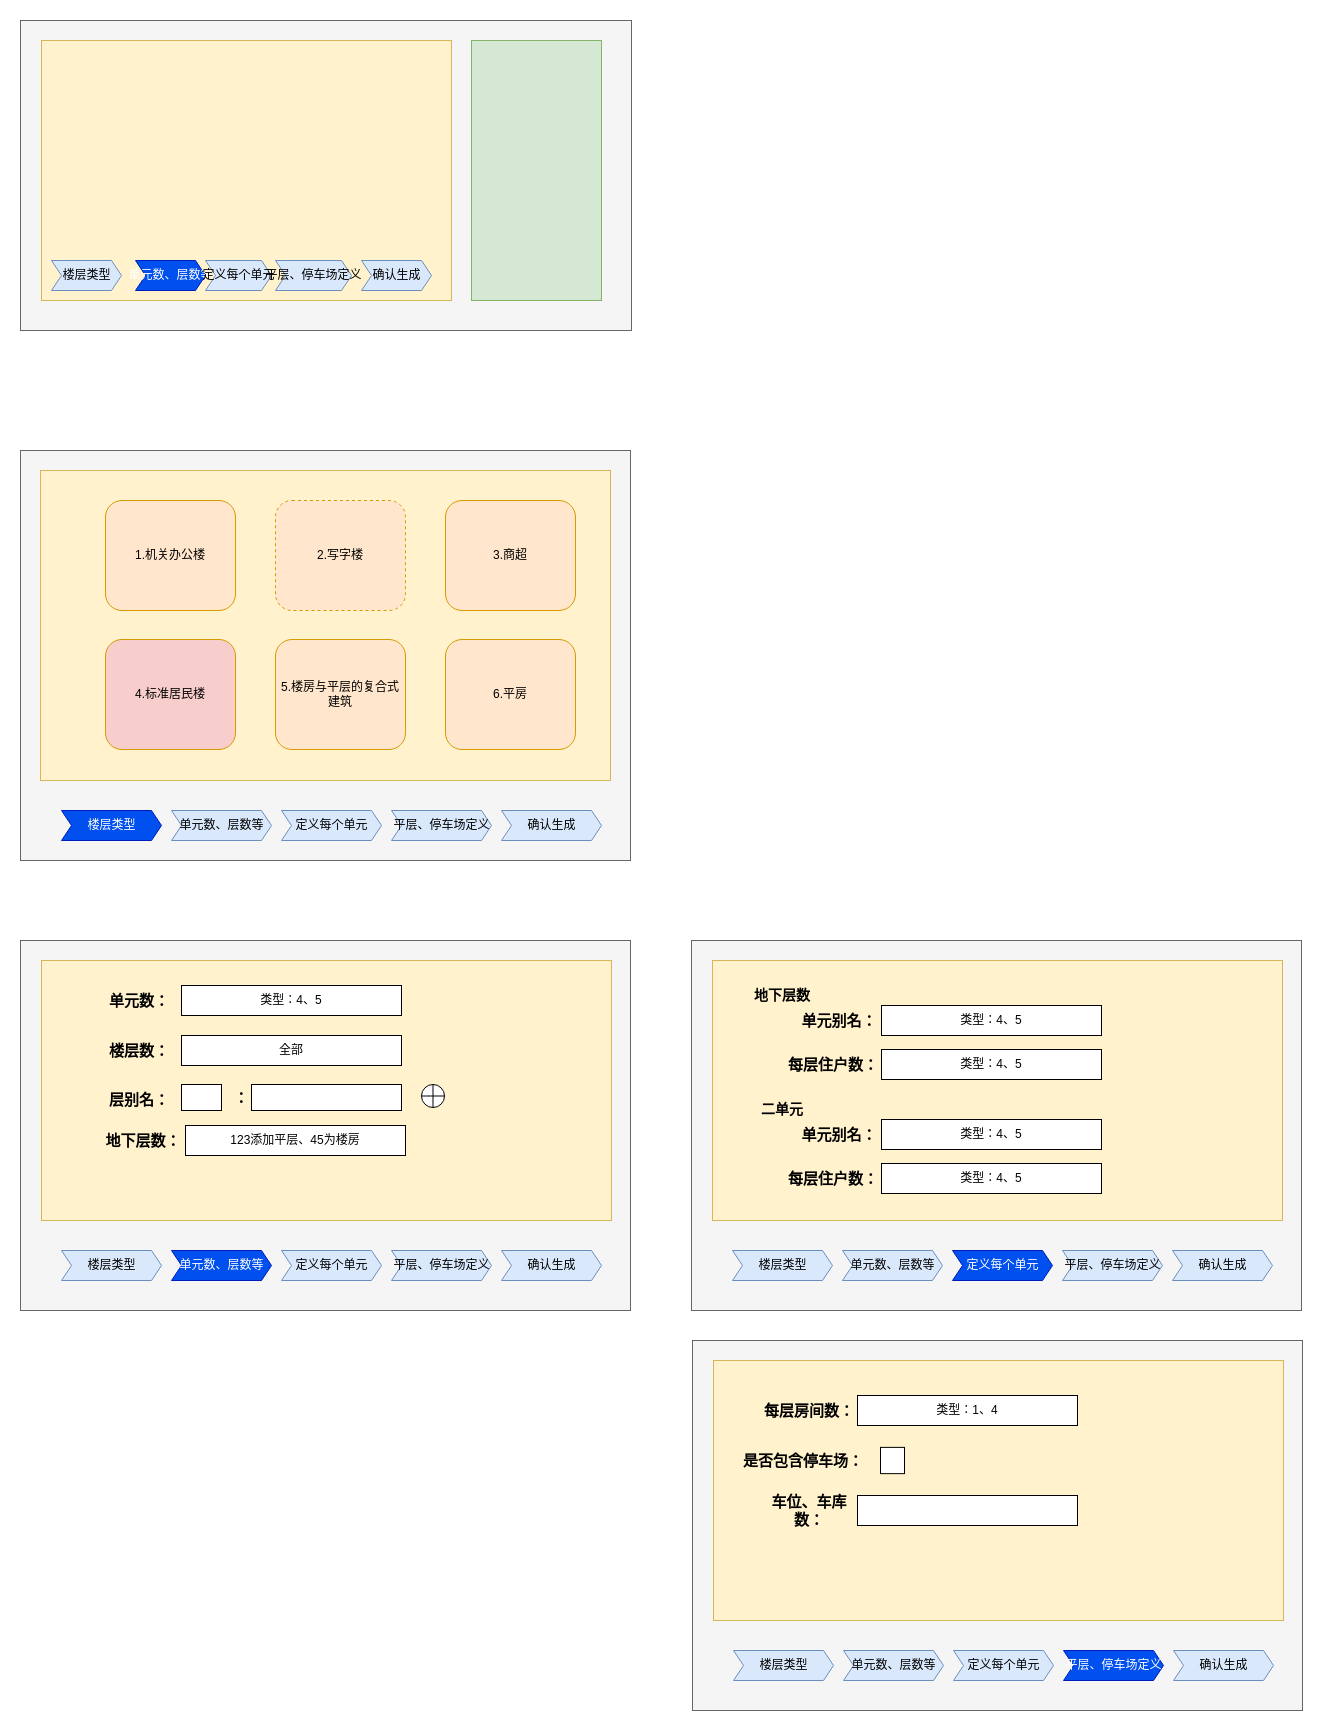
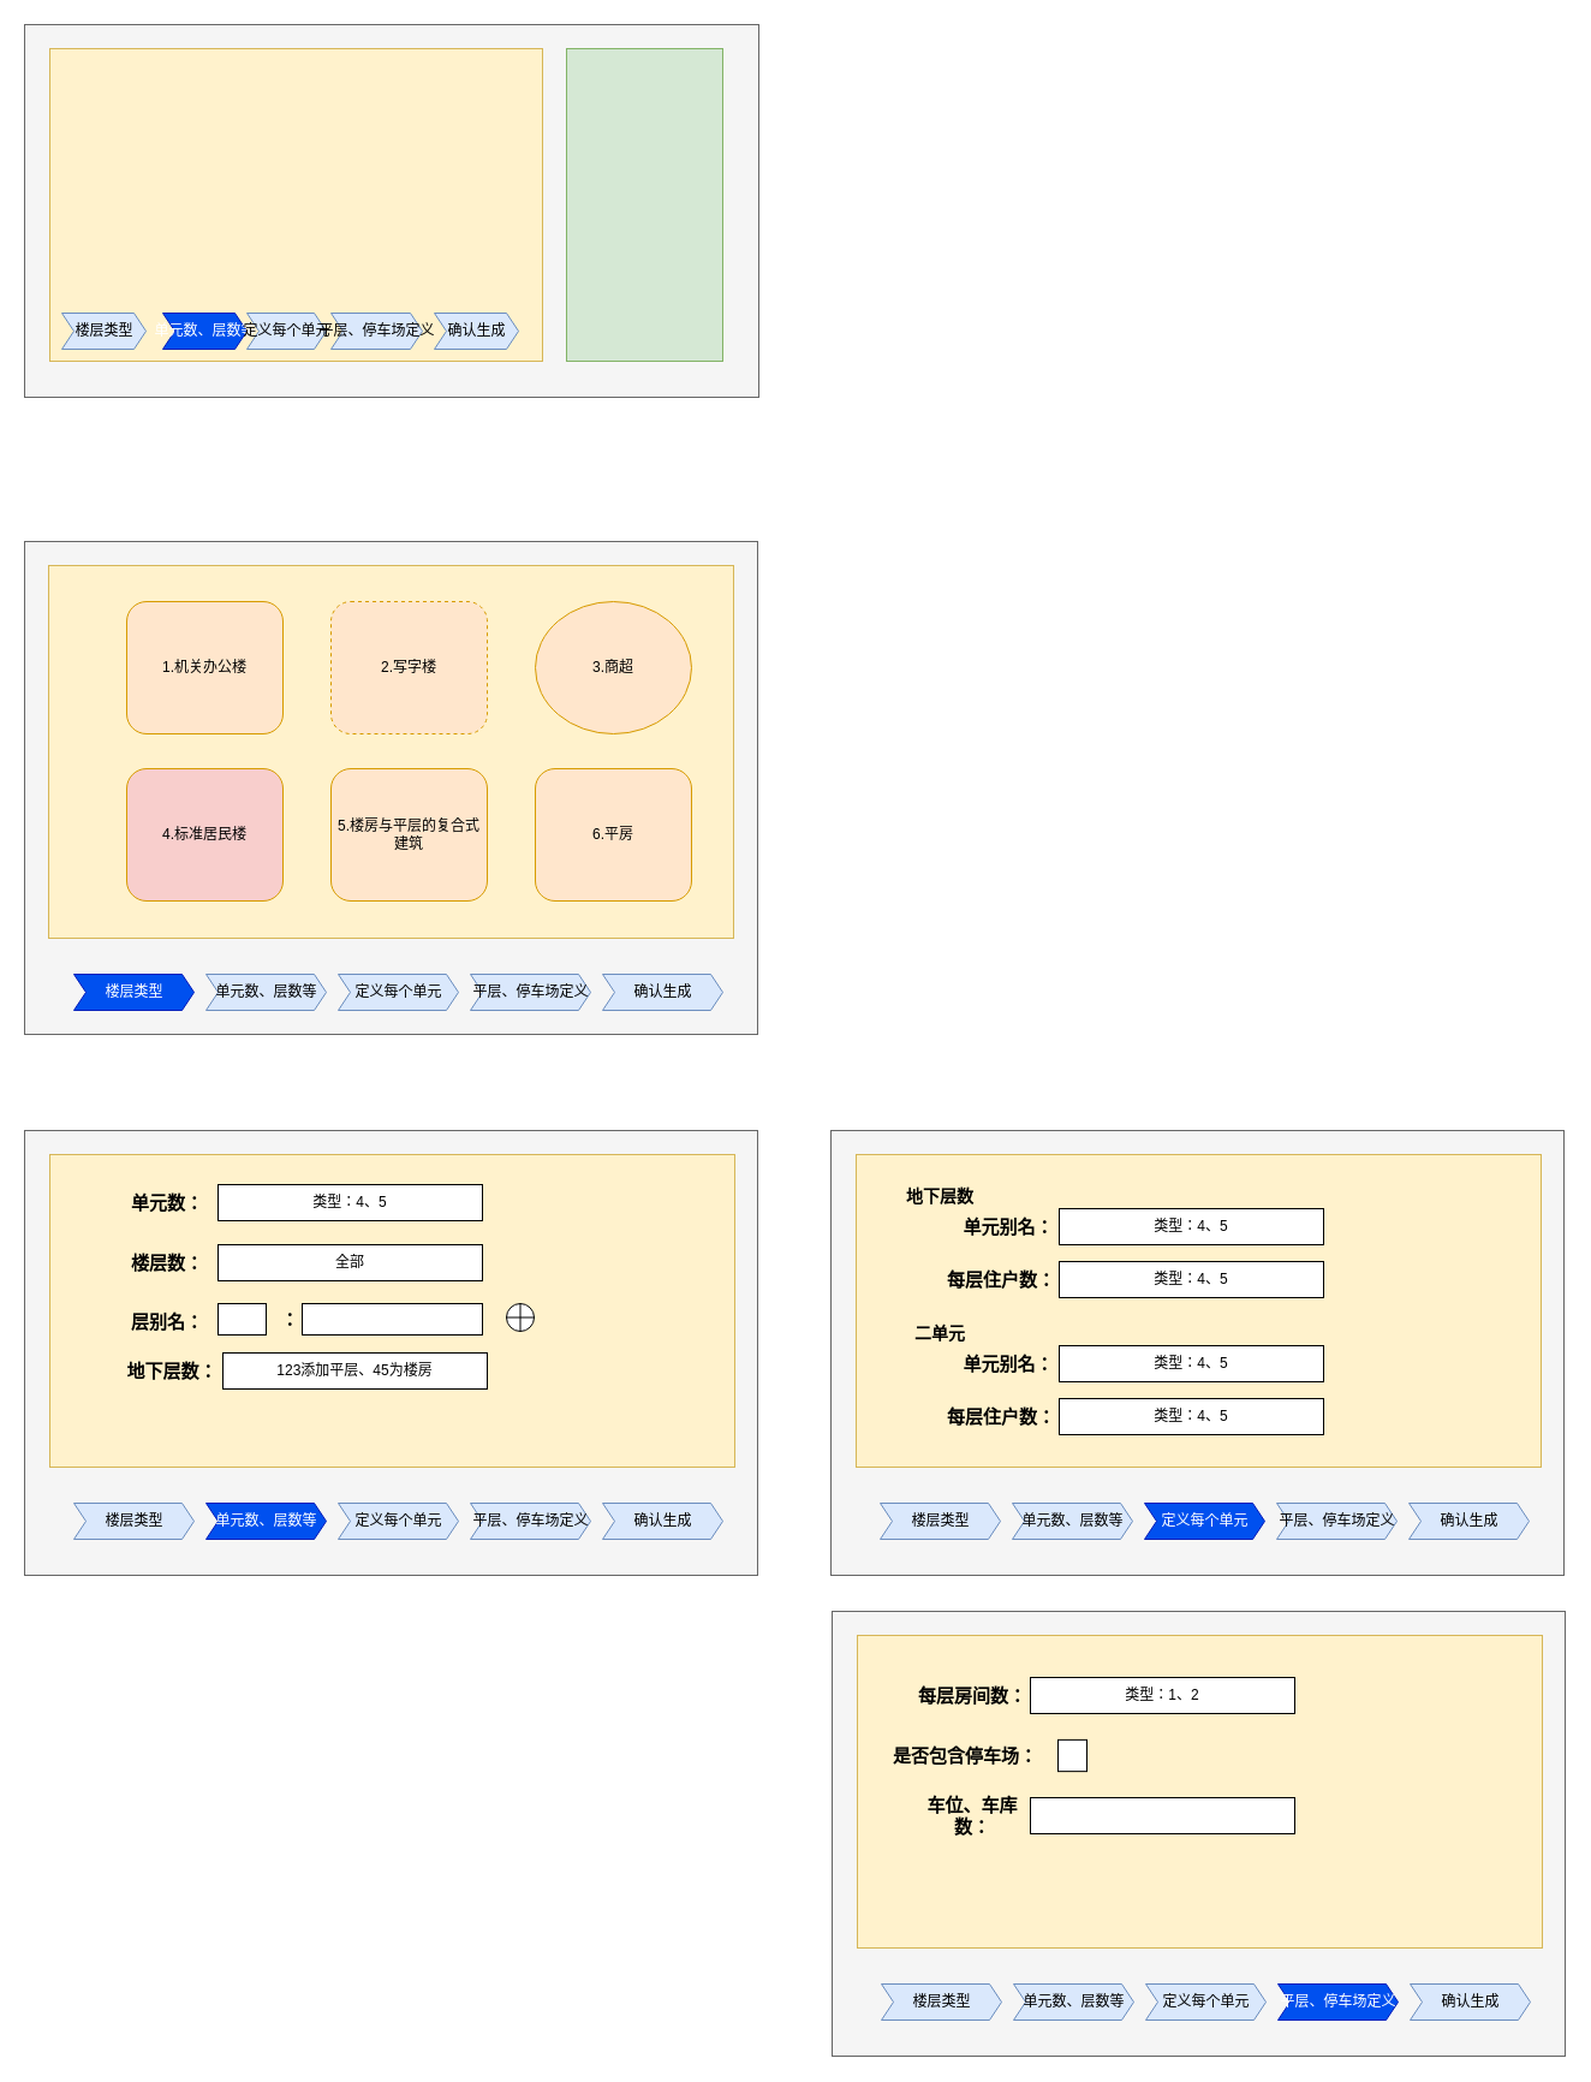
- <mxCell id="9" value="3.商超" style="rounded=1;whiteSpace=wrap;html=1;fillColor=#ffe6cc;strokeColor=#d79b00;" parent="1" vertex="1"><mxGeometry x="445" y="500" width="130" height="110" as="geometry" /></mxCell>
+ <mxCell id="9" value="3.商超" style="ellipse;whiteSpace=wrap;html=1;fillColor=#ffe6cc;strokeColor=#d79b00;" parent="1" vertex="1"><mxGeometry x="445" y="500" width="130" height="110" as="geometry" /></mxCell>
- <mxCell id="61" value="类型：1、4" style="rounded=0;whiteSpace=wrap;html=1;" parent="1" vertex="1"><mxGeometry x="857" y="1395" width="220" height="30" as="geometry" /></mxCell>
+ <mxCell id="61" value="类型：1、2" style="rounded=0;whiteSpace=wrap;html=1;" parent="1" vertex="1"><mxGeometry x="857" y="1395" width="220" height="30" as="geometry" /></mxCell>
